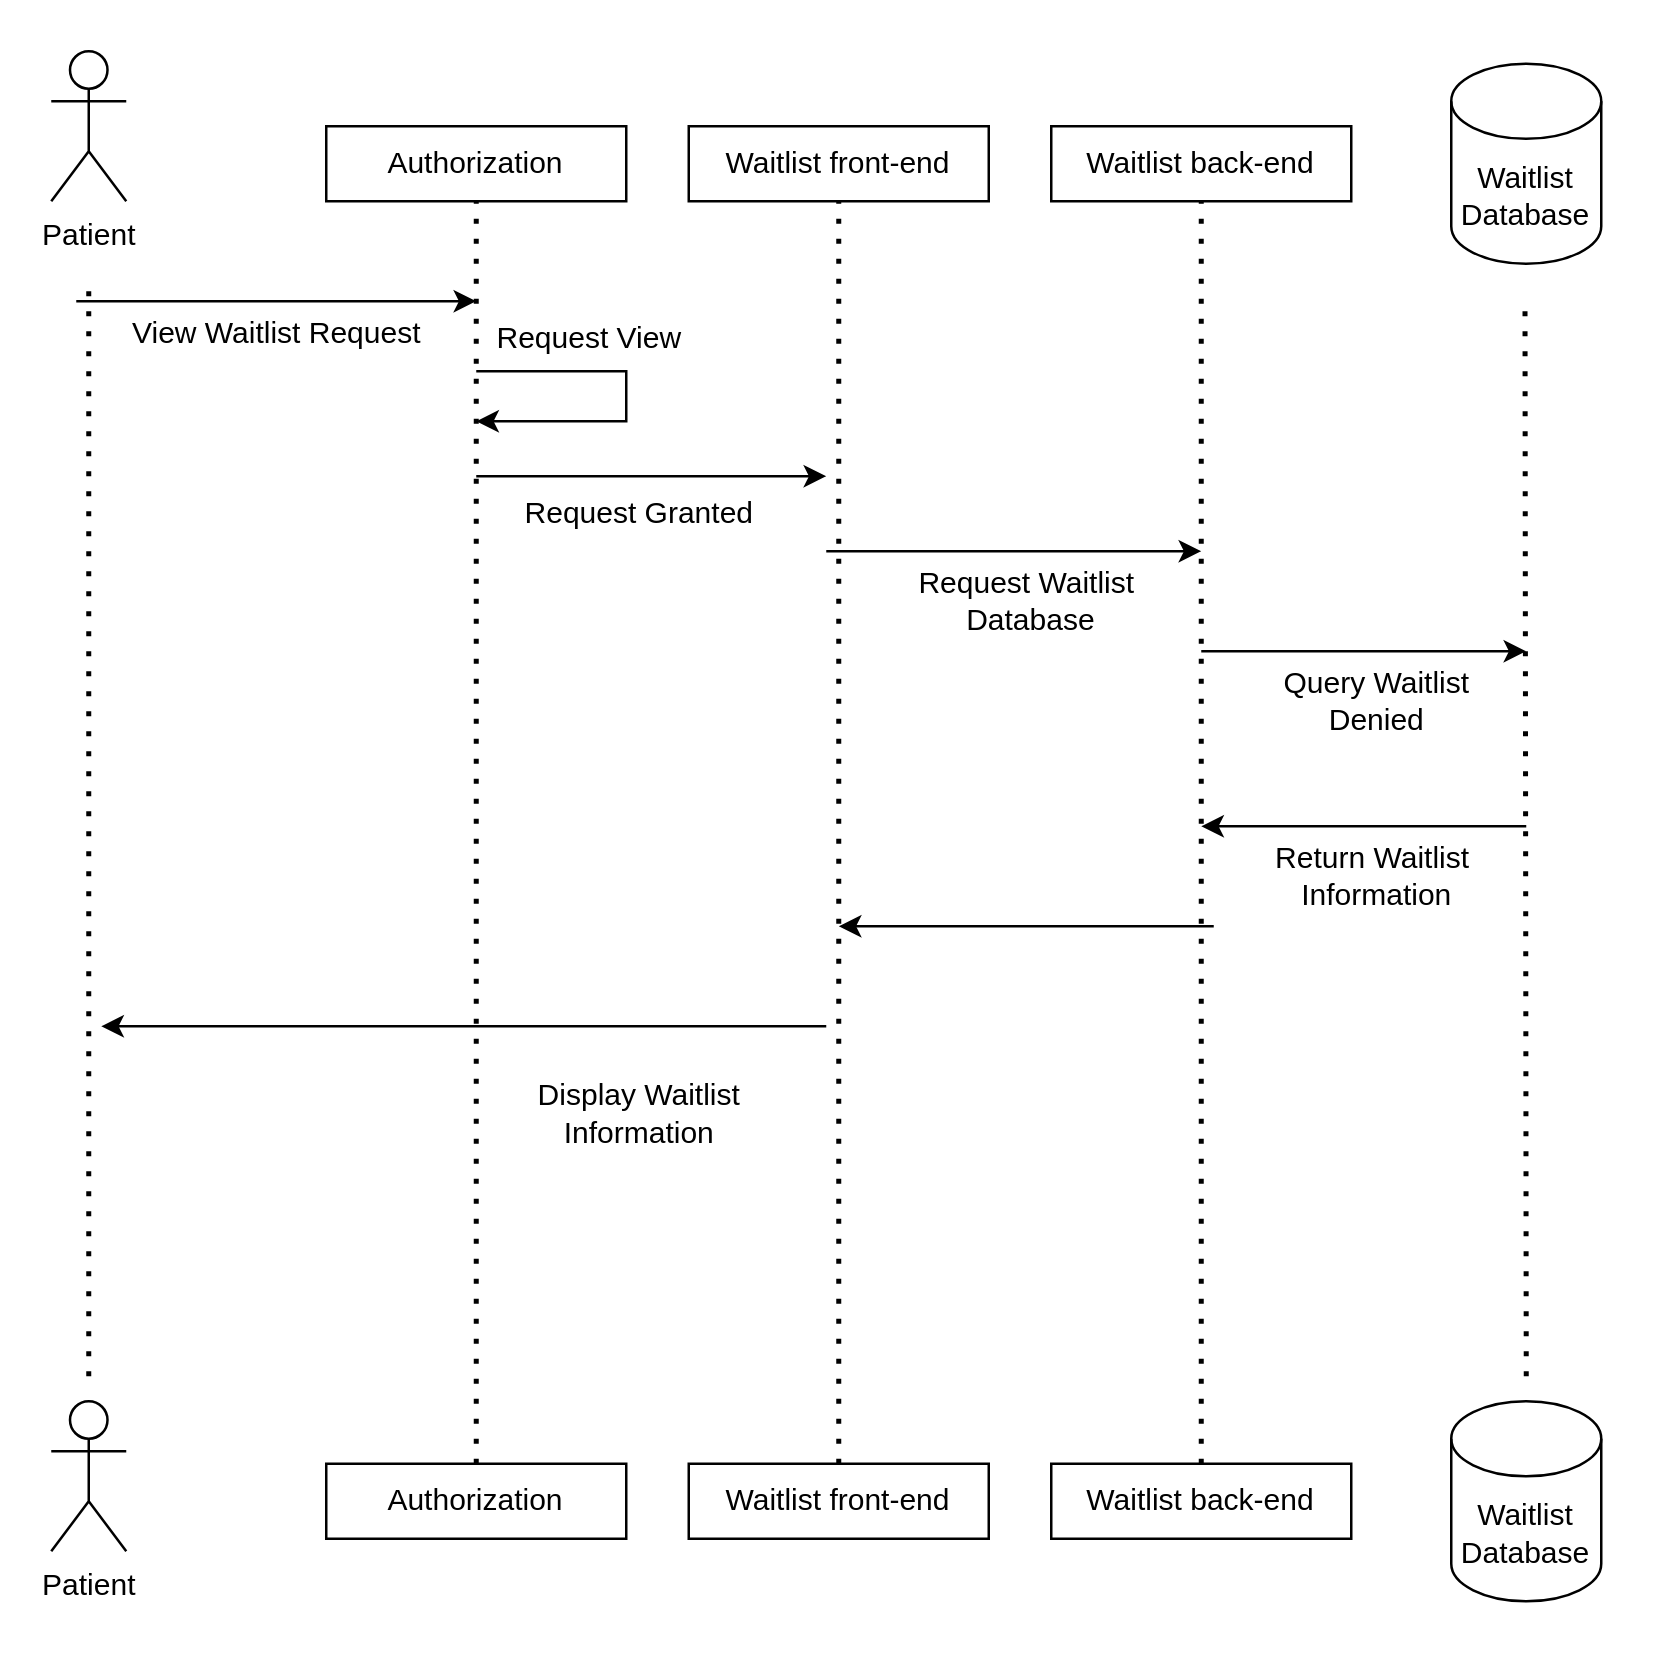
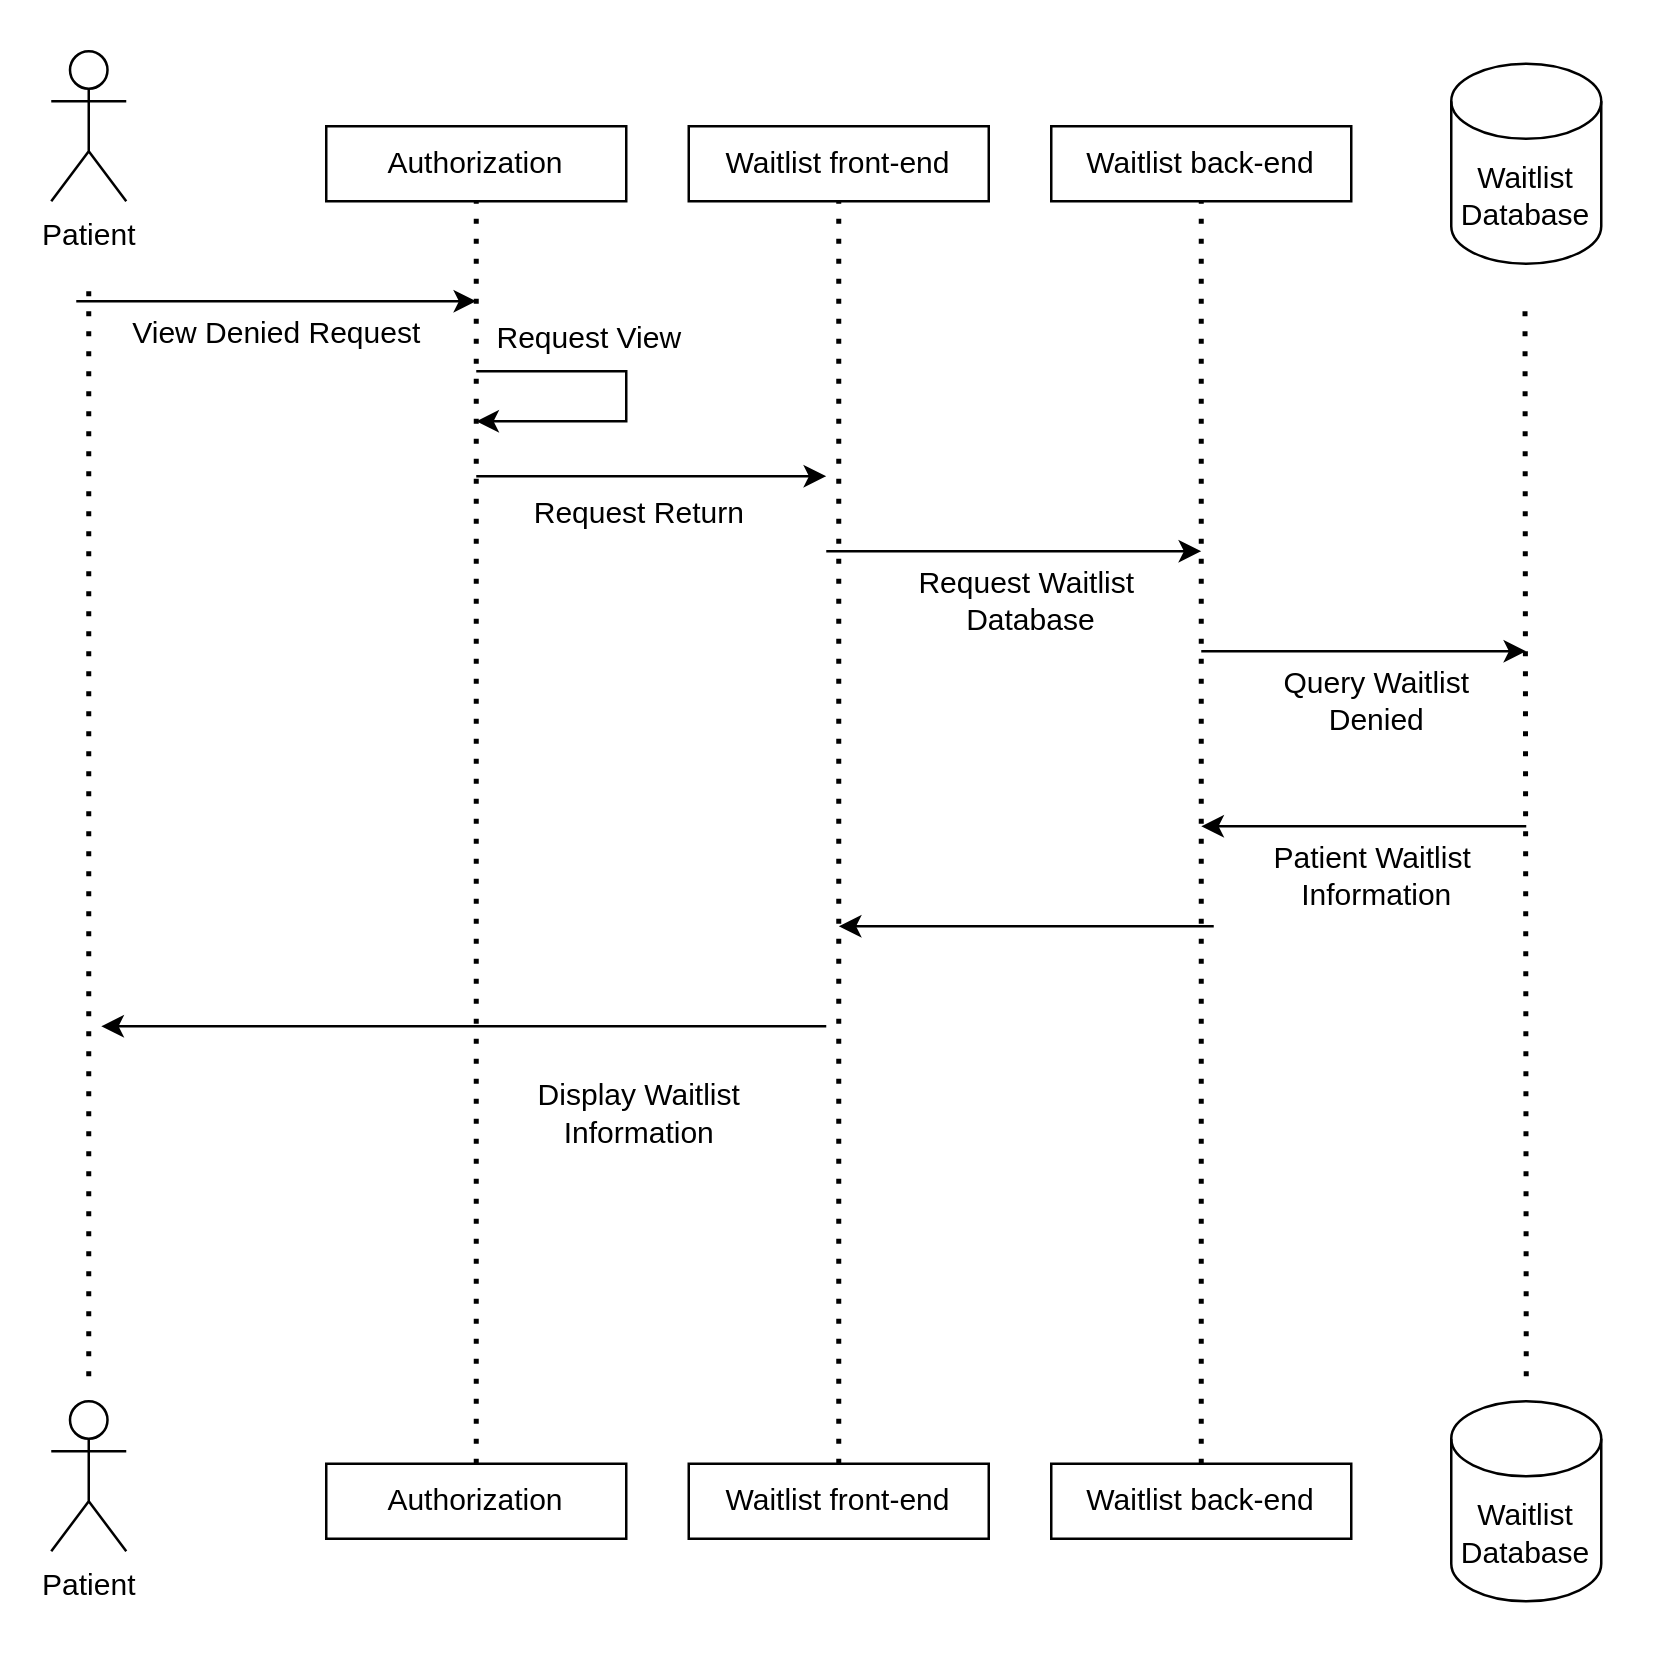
- <mxCell id="15" value="View Waitlist Request" style="text;html=1;align=center;verticalAlign=middle;resizable=0;points=[];autosize=1;strokeColor=none;fillColor=none;" vertex="1" parent="1"><mxGeometry x="40" y="118" width="140" height="30" as="geometry" /></mxCell>
+ <mxCell id="15" value="View Denied Request" style="text;html=1;align=center;verticalAlign=middle;resizable=0;points=[];autosize=1;strokeColor=none;fillColor=none;" vertex="1" parent="1"><mxGeometry x="40" y="118" width="140" height="30" as="geometry" /></mxCell>
- <mxCell id="19" value="Request Granted" style="text;html=1;align=center;verticalAlign=middle;resizable=0;points=[];autosize=1;strokeColor=none;fillColor=none;" vertex="1" parent="1"><mxGeometry x="200" y="190" width="110" height="30" as="geometry" /></mxCell>
+ <mxCell id="19" value="Request Return" style="text;html=1;align=center;verticalAlign=middle;resizable=0;points=[];autosize=1;strokeColor=none;fillColor=none;" vertex="1" parent="1"><mxGeometry x="200" y="190" width="110" height="30" as="geometry" /></mxCell>
- <mxCell id="25" value="Return Waitlist&amp;nbsp;&lt;br&gt;Information" style="text;html=1;align=center;verticalAlign=middle;resizable=0;points=[];autosize=1;strokeColor=none;fillColor=none;" vertex="1" parent="1"><mxGeometry x="500" y="330" width="100" height="40" as="geometry" /></mxCell>
+ <mxCell id="25" value="Patient Waitlist&amp;nbsp;&lt;br&gt;Information" style="text;html=1;align=center;verticalAlign=middle;resizable=0;points=[];autosize=1;strokeColor=none;fillColor=none;" vertex="1" parent="1"><mxGeometry x="500" y="330" width="100" height="40" as="geometry" /></mxCell>
